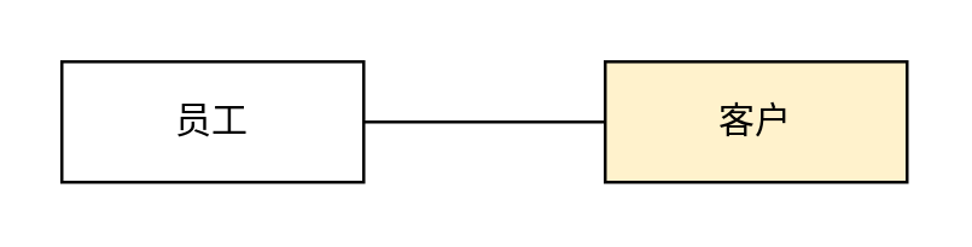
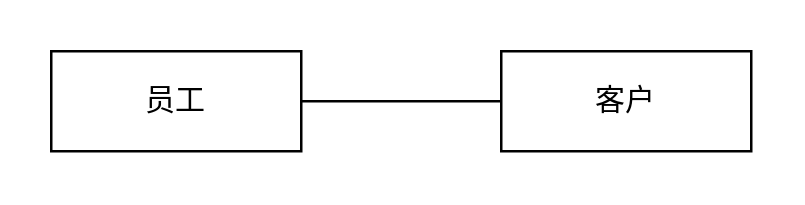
- <mxCell id="4" value="客户" style="whiteSpace=wrap;html=1;align=center;fillColor=#fff2cc;" vertex="1" parent="1"><mxGeometry x="200" y="20" width="100" height="40" as="geometry" /></mxCell>
+ <mxCell id="4" value="客户" style="whiteSpace=wrap;html=1;align=center;" vertex="1" parent="1"><mxGeometry x="200" y="20" width="100" height="40" as="geometry" /></mxCell>
